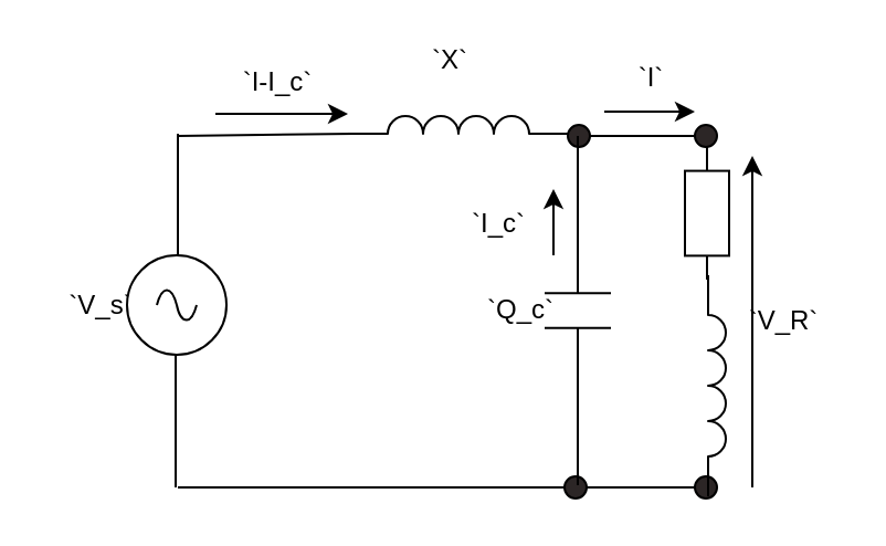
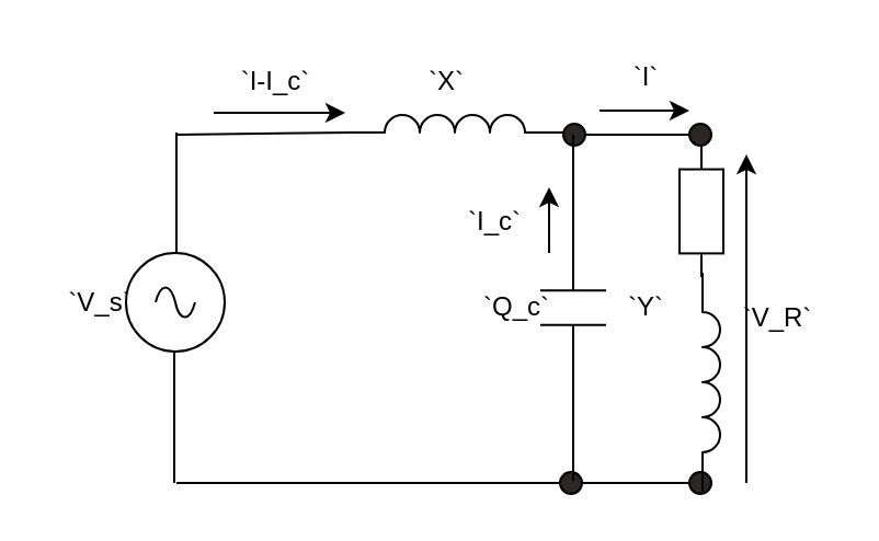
- <mxCell id="24" value="`X`" style="text;html=1;align=center;verticalAlign=middle;resizable=0;points=[];autosize=1;strokeColor=none;fillColor=none;" vertex="1" parent="1"><mxGeometry x="182.5" y="12" width="40" height="30" as="geometry" /></mxCell>
+ <mxCell id="24" value="`X`" style="text;html=1;align=center;verticalAlign=middle;resizable=0;points=[];autosize=1;strokeColor=none;fillColor=none;" vertex="1" parent="1"><mxGeometry x="182.5" y="22" width="40" height="30" as="geometry" /></mxCell>
+ <mxCell id="19" value="`Y`" style="text;html=1;align=center;verticalAlign=middle;resizable=0;points=[];autosize=1;strokeColor=none;fillColor=none;" parent="1" vertex="1"><mxGeometry x="274" y="125" width="40" height="30" as="geometry" /></mxCell>
